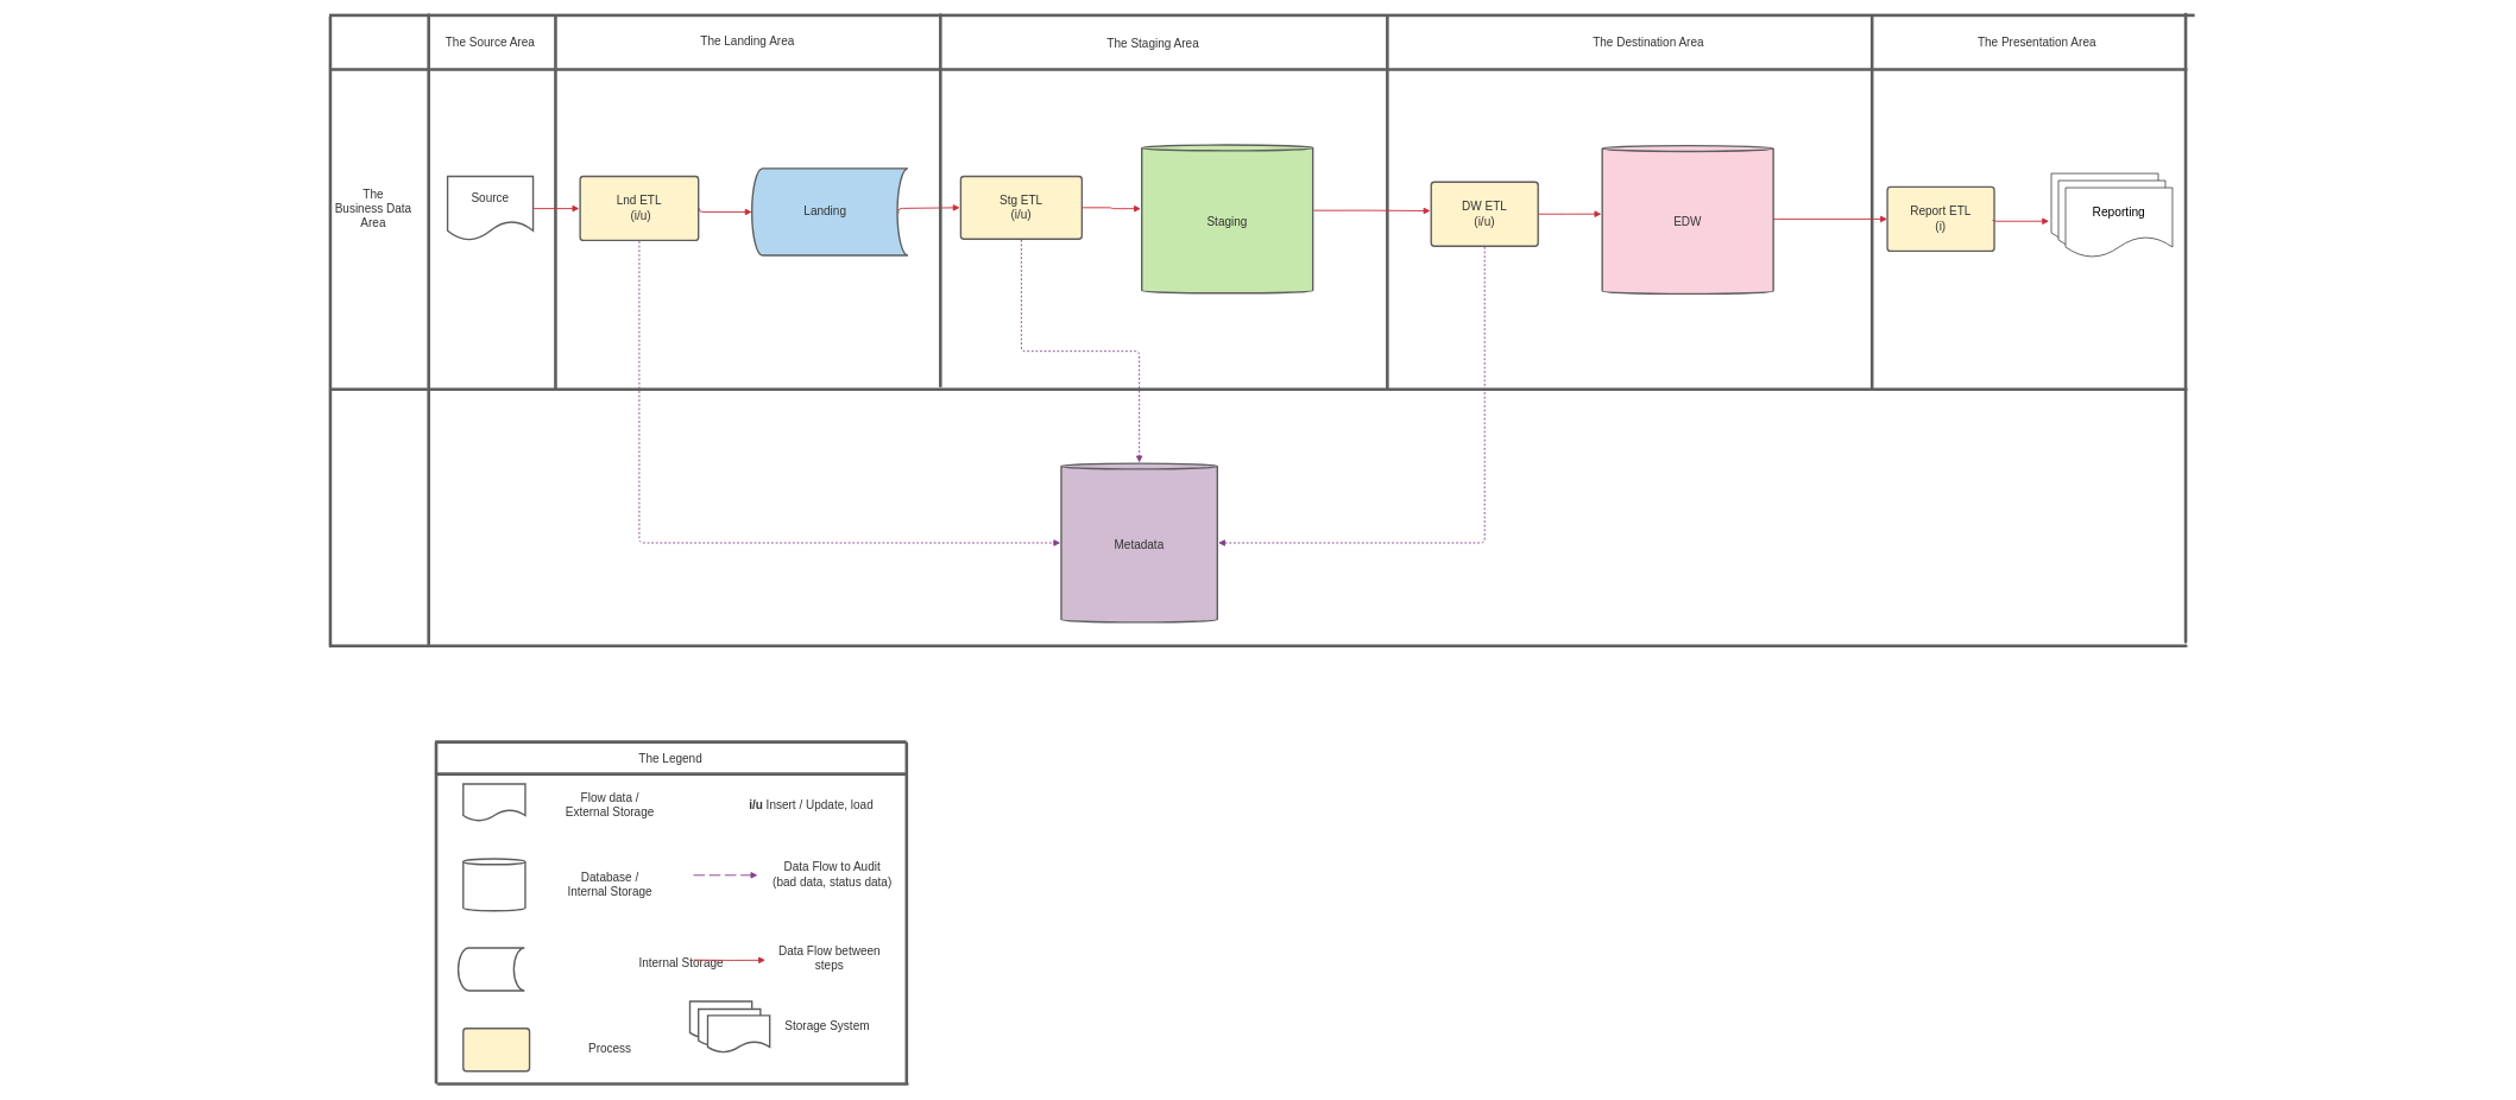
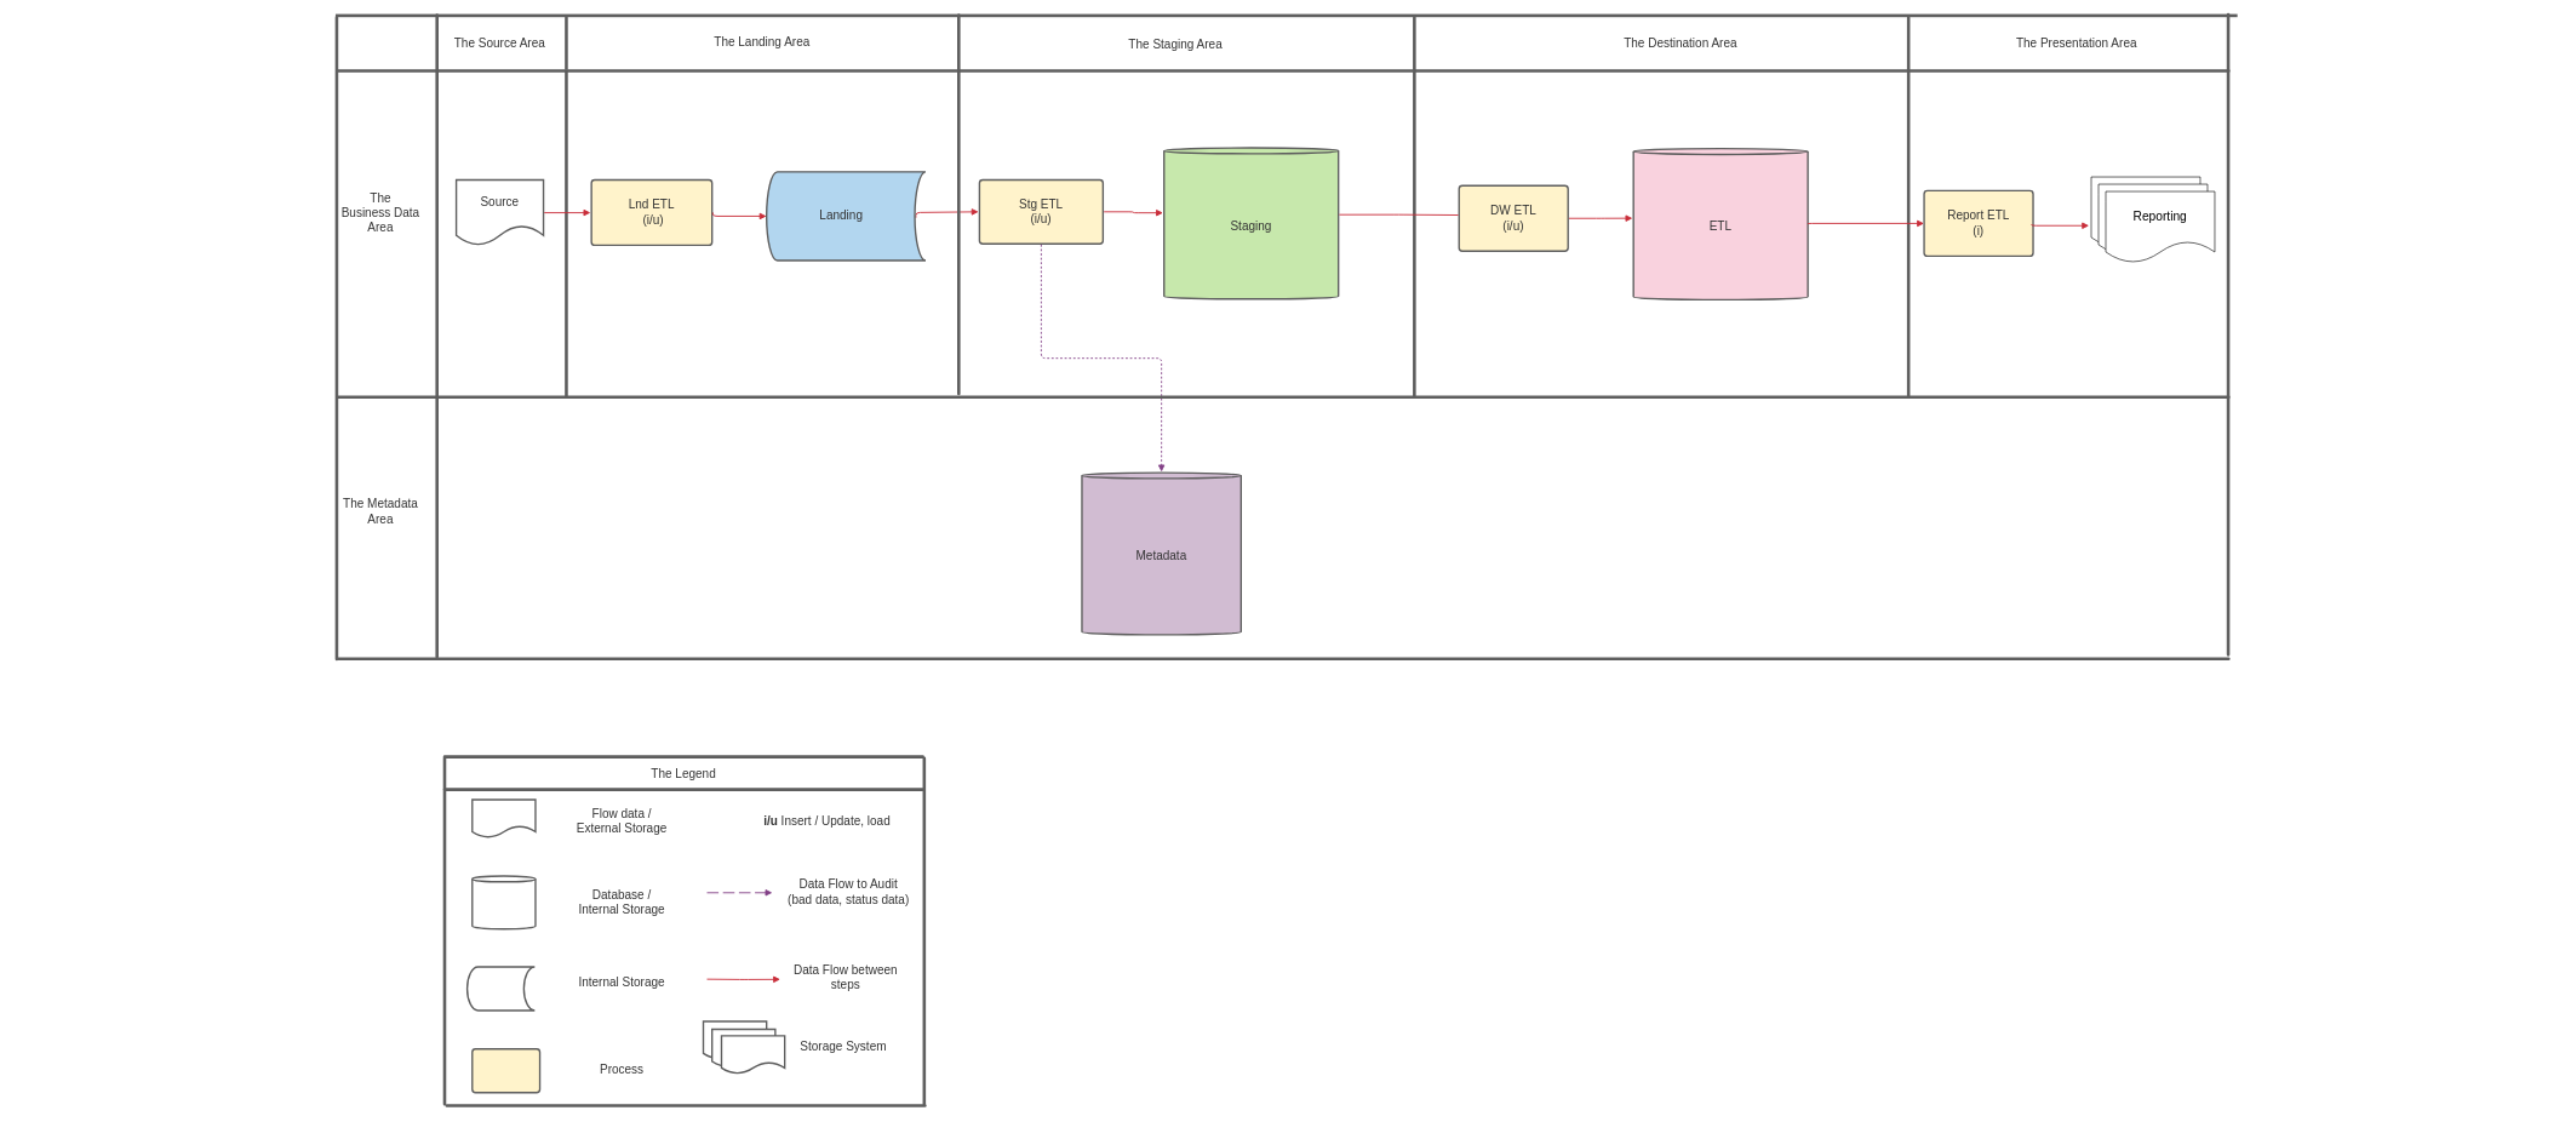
- <mxCell id="20" value="" style="html=1;jettySize=18;whiteSpace=wrap;fontSize=13;strokeColor=#c92d39;strokeOpacity=100;strokeWidth=1.5;rounded=1;arcSize=12;edgeStyle=orthogonalEdgeStyle;startArrow=none;endArrow=block;endFill=1;exitX=1.005;exitY=0.442;exitPerimeter=0;entryX=-0.007;entryY=0.45;entryPerimeter=0;" parent="1" source="14" target="19" edge="1"><mxGeometry width="100" height="100" relative="1" as="geometry"><Array as="points" /></mxGeometry></mxCell>
+ <mxCell id="20" value="" style="html=1;jettySize=18;whiteSpace=wrap;fontSize=13;strokeColor=#c92d39;strokeOpacity=100;strokeWidth=1.5;rounded=1;arcSize=12;edgeStyle=orthogonalEdgeStyle;startArrow=none;endArrow=none;endFill=1;exitX=1.005;exitY=0.442;exitPerimeter=0;entryX=-0.007;entryY=0.45;entryPerimeter=0;" parent="1" source="14" target="19" edge="1"><mxGeometry width="100" height="100" relative="1" as="geometry"><Array as="points" /></mxGeometry></mxCell>
- <mxCell id="17" value="EDW" style="html=1;overflow=block;blockSpacing=1;whiteSpace=wrap;shape=cylinder3;size=4;anchorPointDirection=0;boundedLbl=1;fontSize=16.7;fontColor=#333333;spacing=3.8;strokeColor=#5e5e5e;strokeOpacity=100;fillOpacity=100;rounded=1;absoluteArcSize=1;arcSize=9;fillColor=#f9d2de;strokeWidth=2.3;" parent="1" vertex="1"><mxGeometry x="2247" y="204" width="240" height="208" as="geometry" /></mxCell>
+ <mxCell id="17" value="ETL" style="html=1;overflow=block;blockSpacing=1;whiteSpace=wrap;shape=cylinder3;size=4;anchorPointDirection=0;boundedLbl=1;fontSize=16.7;fontColor=#333333;spacing=3.8;strokeColor=#5e5e5e;strokeOpacity=100;fillOpacity=100;rounded=1;absoluteArcSize=1;arcSize=9;fillColor=#f9d2de;strokeWidth=2.3;" parent="1" vertex="1"><mxGeometry x="2247" y="204" width="240" height="208" as="geometry" /></mxCell>
- <mxCell id="22" value="" style="html=1;jettySize=18;whiteSpace=wrap;fontSize=13;strokeColor=#834187;strokeOpacity=100;dashed=1;fixDash=1;strokeWidth=1.5;rounded=1;arcSize=12;edgeStyle=orthogonalEdgeStyle;startArrow=none;endArrow=block;endFill=1;exitX=0.5;exitY=1.013;exitPerimeter=0;entryX=-0.005;entryY=0.5;entryPerimeter=0;" parent="1" source="7" target="13" edge="1"><mxGeometry width="100" height="100" relative="1" as="geometry"><Array as="points"><mxPoint x="896" y="762" /></Array></mxGeometry></mxCell>
- <mxCell id="24" value="" style="html=1;jettySize=18;whiteSpace=wrap;fontSize=13;strokeColor=#834187;strokeOpacity=100;dashed=1;fixDash=1;strokeWidth=1.5;rounded=1;arcSize=12;edgeStyle=orthogonalEdgeStyle;startArrow=none;endArrow=block;endFill=1;exitX=0.5;exitY=1.013;exitPerimeter=0;entryX=1.005;entryY=0.5;entryPerimeter=0;" parent="1" source="19" target="13" edge="1"><mxGeometry width="100" height="100" relative="1" as="geometry"><Array as="points"><mxPoint x="2082" y="761" /></Array></mxGeometry></mxCell>
+ <mxCell id="51" value="The Metadata&lt;br&gt;Area" style="html=1;overflow=block;blockSpacing=1;whiteSpace=wrap;fontSize=16.7;fontColor=#333333;spacing=3.8;strokeOpacity=0;fillOpacity=0;rounded=1;absoluteArcSize=1;arcSize=9;fillColor=#ffffff;strokeWidth=2.3;" parent="1" vertex="1"><mxGeometry x="433" y="680" width="180" height="48" as="geometry" /></mxCell>
- <mxCell id="39" value="Internal Storage" style="html=1;overflow=block;blockSpacing=1;whiteSpace=wrap;fontSize=16.7;fontColor=#333333;spacing=3.8;strokeOpacity=0;fillOpacity=0;rounded=1;absoluteArcSize=1;arcSize=9;fillColor=#ffffff;strokeWidth=2.3;" parent="1" vertex="1"><mxGeometry x="865" y="1330" width="180" height="45" as="geometry" /></mxCell>
+ <mxCell id="39" value="Internal Storage" style="html=1;overflow=block;blockSpacing=1;whiteSpace=wrap;fontSize=16.7;fontColor=#333333;spacing=3.8;strokeOpacity=0;fillOpacity=0;rounded=1;absoluteArcSize=1;arcSize=9;fillColor=#ffffff;strokeWidth=2.3;" parent="1" vertex="1"><mxGeometry x="765" y="1330" width="180" height="45" as="geometry" /></mxCell>
